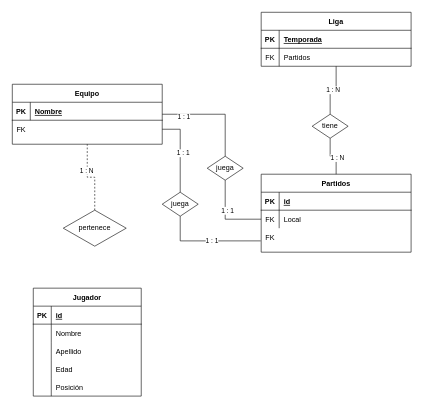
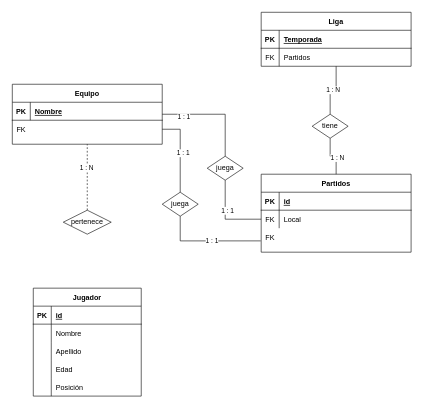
- <mxCell id="44" value="pertenece" style="shape=rhombus;perimeter=rhombusPerimeter;whiteSpace=wrap;html=1;align=center;" vertex="1" parent="1"><mxGeometry x="105" y="350" width="105" height="60" as="geometry" /></mxCell>
+ <mxCell id="44" value="pertenece" style="shape=rhombus;perimeter=rhombusPerimeter;whiteSpace=wrap;html=1;align=center;" vertex="1" parent="1"><mxGeometry x="105" y="350" width="80" height="40" as="geometry" /></mxCell>
